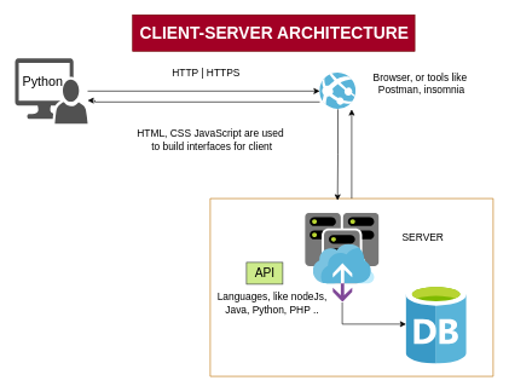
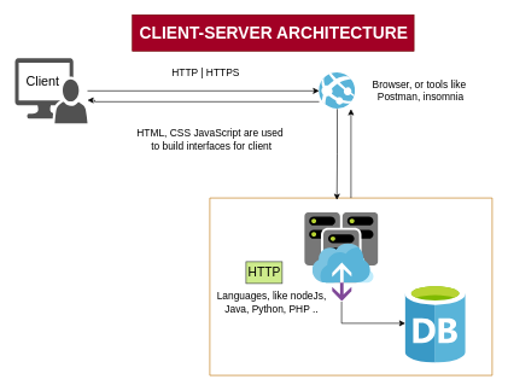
- <mxCell id="6" value="Python" style="text;html=1;align=center;verticalAlign=middle;resizable=0;points=[];autosize=1;strokeColor=none;fillColor=none;fontSize=18;" vertex="1" parent="1"><mxGeometry x="23" y="93" width="70" height="40" as="geometry" /></mxCell>
+ <mxCell id="6" value="Client" style="text;html=1;align=center;verticalAlign=middle;resizable=0;points=[];autosize=1;strokeColor=none;fillColor=none;fontSize=18;" vertex="1" parent="1"><mxGeometry x="23" y="93" width="70" height="40" as="geometry" /></mxCell>
- <mxCell id="18" value="Browser, or tools like&amp;nbsp;&lt;div&gt;Postman, insomnia&lt;/div&gt;" style="text;html=1;align=center;verticalAlign=middle;resizable=0;points=[];autosize=1;strokeColor=none;fillColor=none;fontSize=14;" vertex="1" parent="1"><mxGeometry x="500" y="90" width="160" height="50" as="geometry" /></mxCell>
+ <mxCell id="18" value="Browser, or tools like&amp;nbsp;&lt;div&gt;Postman, insomnia&lt;/div&gt;" style="text;html=1;align=center;verticalAlign=middle;resizable=0;points=[];autosize=1;strokeColor=none;fillColor=none;fontSize=14;" vertex="1" parent="1"><mxGeometry x="500" y="100" width="160" height="50" as="geometry" /></mxCell>
- <mxCell id="13" value="SERVER" style="text;html=1;align=center;verticalAlign=middle;resizable=0;points=[];autosize=1;strokeColor=none;fillColor=none;fontSize=14;" vertex="1" parent="7"><mxGeometry x="253" y="38" width="80" height="30" as="geometry" /></mxCell>
- <mxCell id="12" value="API" style="text;html=1;align=center;verticalAlign=middle;resizable=0;points=[];autosize=1;strokeColor=#36393d;fillColor=#cdeb8b;fontSize=17;" vertex="1" parent="7"><mxGeometry x="50" y="88" width="50" height="30" as="geometry" /></mxCell>
+ <mxCell id="12" value="HTTP" style="text;html=1;align=center;verticalAlign=middle;resizable=0;points=[];autosize=1;strokeColor=#36393d;fillColor=#cdeb8b;fontSize=17;" vertex="1" parent="7"><mxGeometry x="50" y="88" width="50" height="30" as="geometry" /></mxCell>
